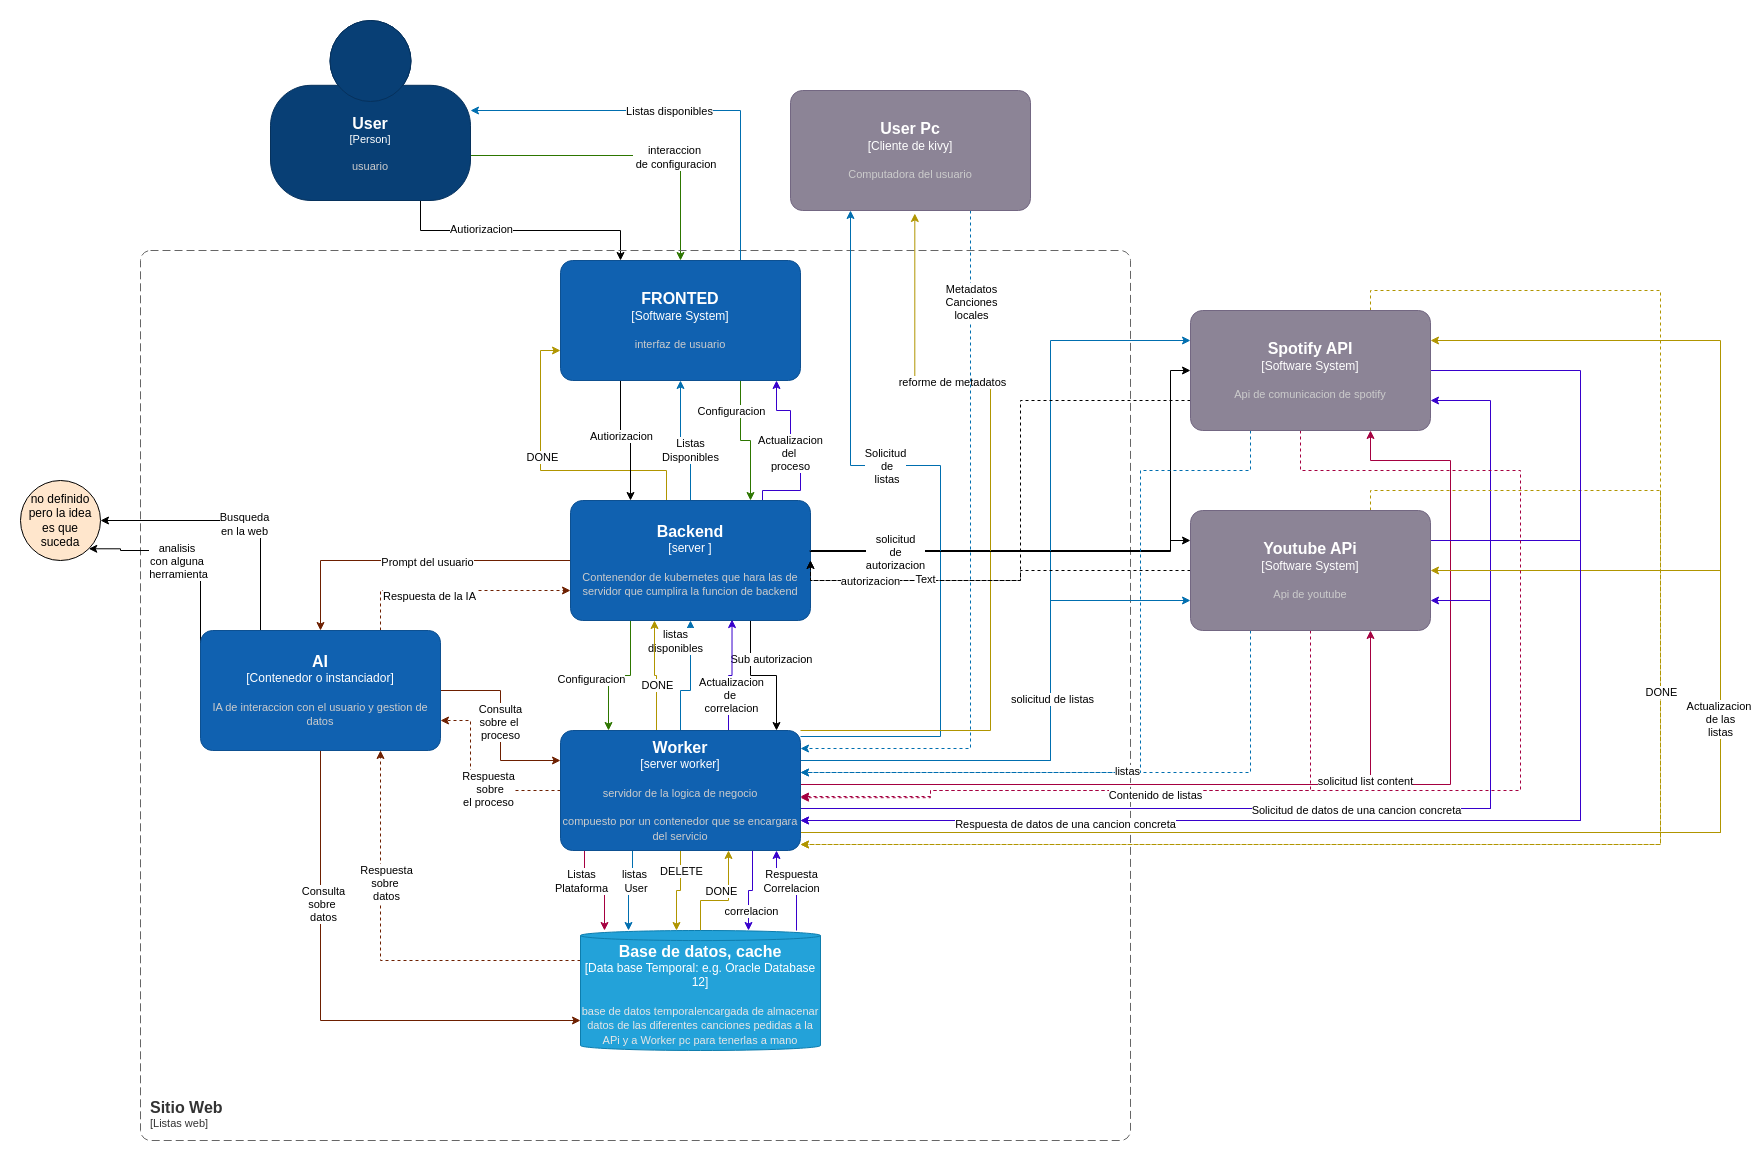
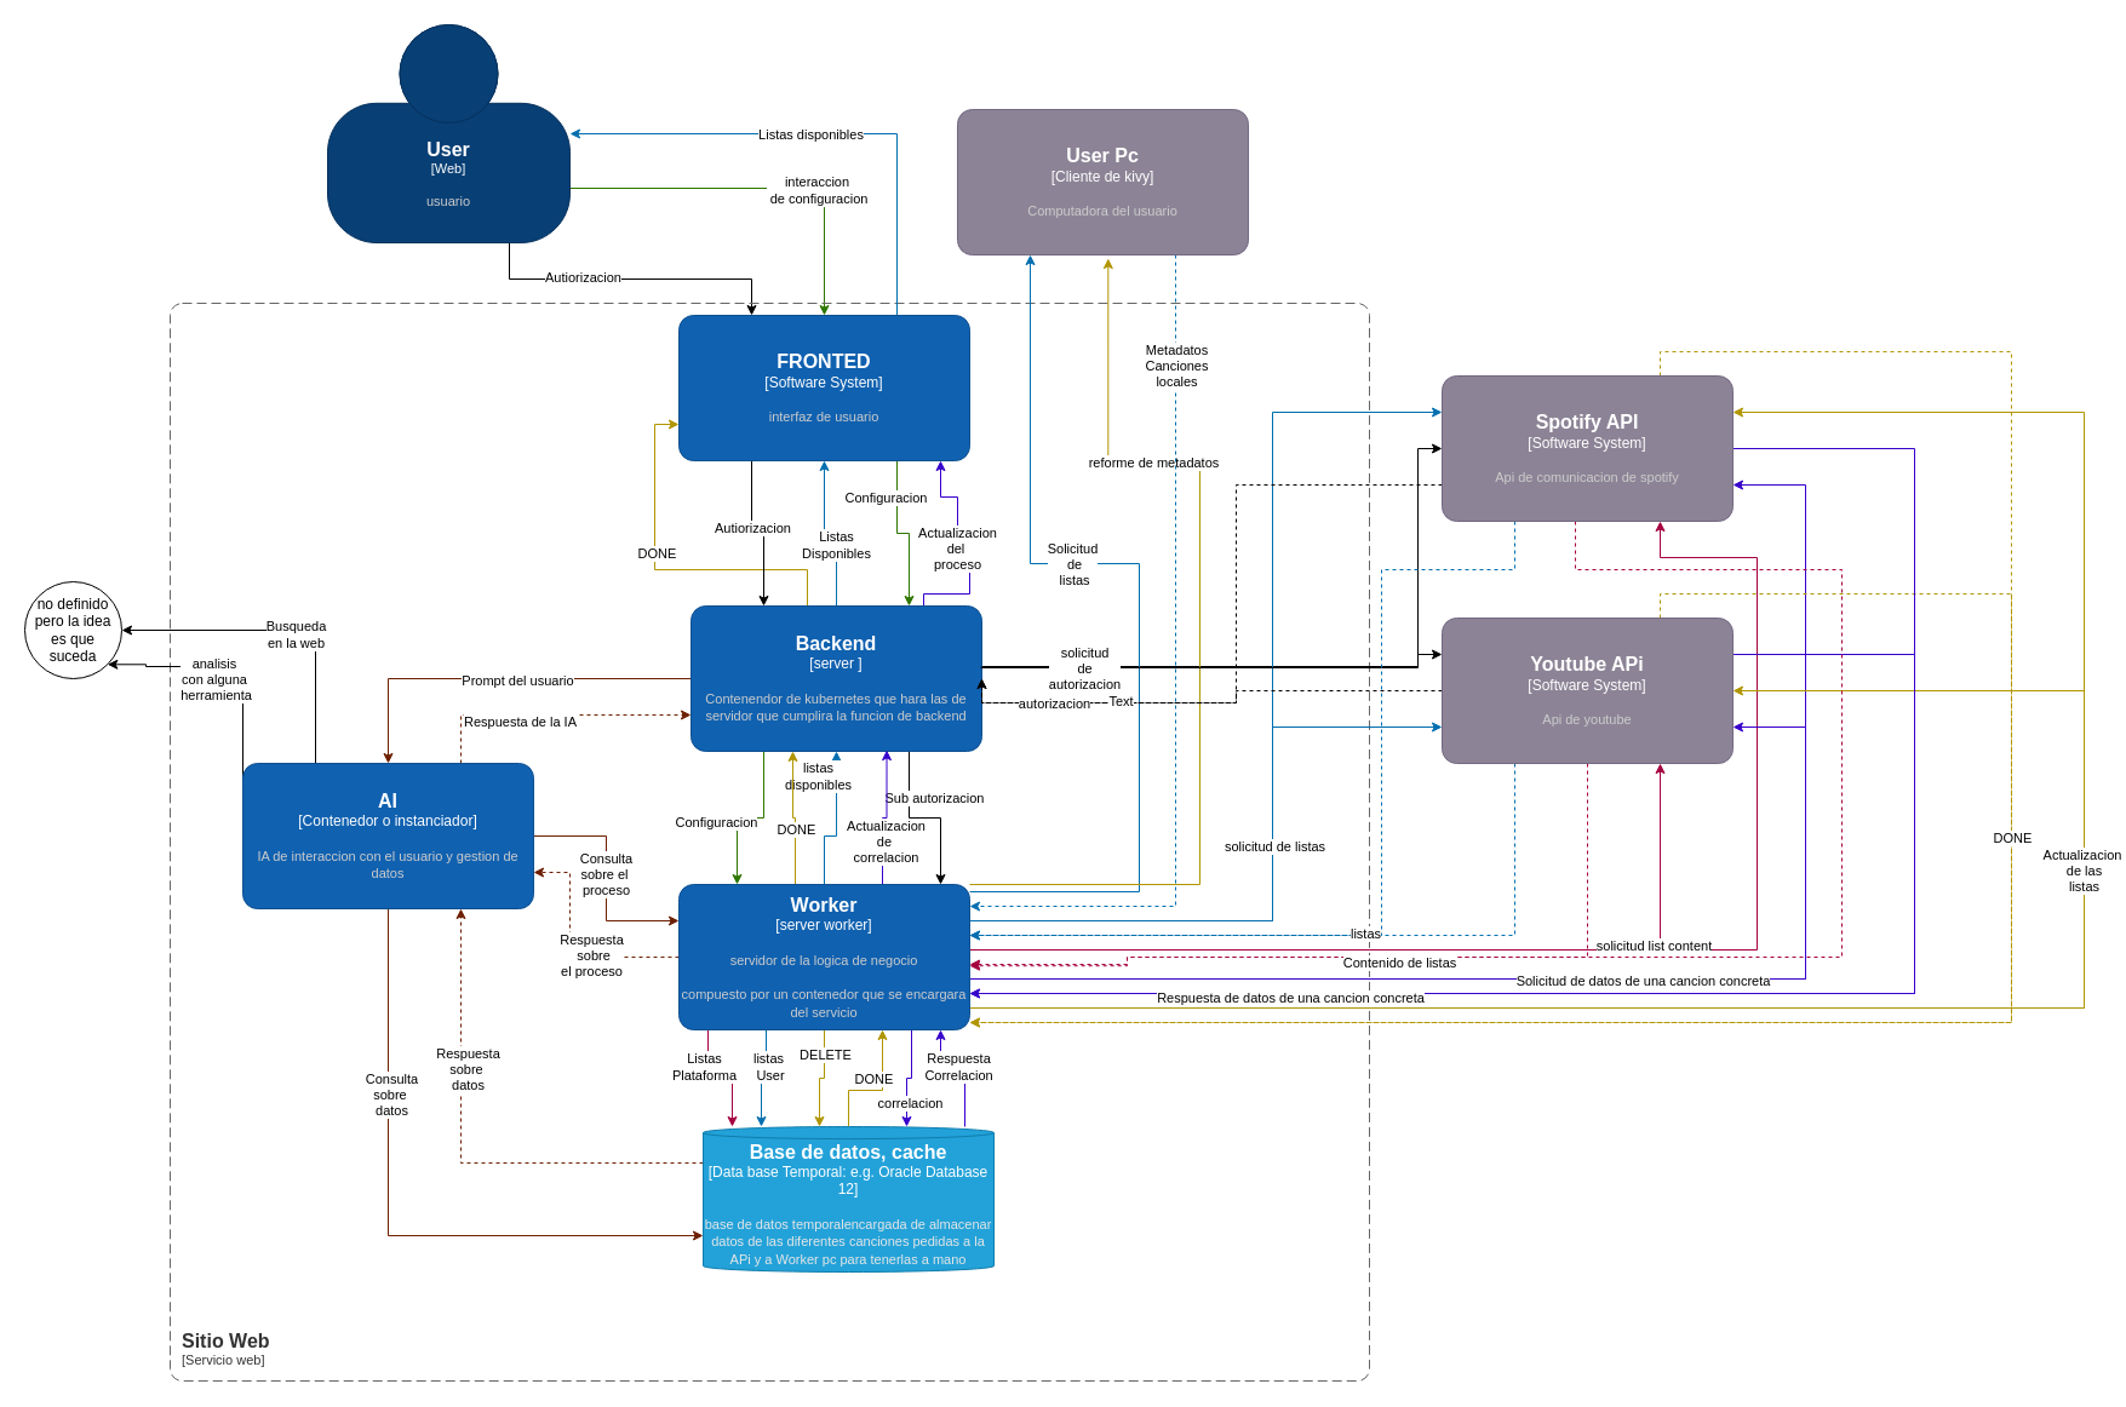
- <mxCell id="6" value="&lt;font style=&quot;font-size: 16px&quot;&gt;&lt;b&gt;User&lt;/b&gt;&lt;/font&gt;&lt;div&gt;[Person]&lt;/div&gt;&lt;br&gt;&lt;div&gt;&lt;font style=&quot;font-size: 11px&quot;&gt;&lt;font color=&quot;#cccccc&quot;&gt;usuario&lt;/font&gt;&lt;/div&gt;" style="html=1;fontSize=11;dashed=0;whiteSpace=wrap;fillColor=#083F75;strokeColor=#06315C;fontColor=#ffffff;shape=mxgraph.c4.person2;align=center;metaEdit=1;points=[[0.5,0,0],[1,0.5,0],[1,0.75,0],[0.75,1,0],[0.5,1,0],[0.25,1,0],[0,0.75,0],[0,0.5,0]];resizable=0;" parent="1" vertex="1"><mxGeometry x="270" width="200" height="180" as="geometry" y="20" /></mxCell>
+ <mxCell id="6" value="&lt;font style=&quot;font-size: 16px&quot;&gt;&lt;b&gt;User&lt;/b&gt;&lt;/font&gt;&lt;div&gt;[Web]&lt;/div&gt;&lt;br&gt;&lt;div&gt;&lt;font style=&quot;font-size: 11px&quot;&gt;&lt;font color=&quot;#cccccc&quot;&gt;usuario&lt;/font&gt;&lt;/div&gt;" style="html=1;fontSize=11;dashed=0;whiteSpace=wrap;fillColor=#083F75;strokeColor=#06315C;fontColor=#ffffff;shape=mxgraph.c4.person2;align=center;metaEdit=1;points=[[0.5,0,0],[1,0.5,0],[1,0.75,0],[0.75,1,0],[0.5,1,0],[0.25,1,0],[0,0.75,0],[0,0.5,0]];resizable=0;" parent="1" vertex="1"><mxGeometry x="270" width="200" height="180" as="geometry" y="20" /></mxCell>
- <mxCell id="103" value="no definido pero la idea es que suceda" style="ellipse;whiteSpace=wrap;html=1;aspect=fixed;fillColor=#ffe6cc;" vertex="1" parent="1"><mxGeometry x="20" y="480" width="80" height="80" as="geometry" /></mxCell>
+ <mxCell id="103" value="no definido pero la idea es que suceda" style="ellipse;whiteSpace=wrap;html=1;aspect=fixed;" vertex="1" parent="1"><mxGeometry x="20" y="480" width="80" height="80" as="geometry" /></mxCell>
- <mxCell id="7" value="&lt;font style=&quot;font-size: 16px&quot;&gt;&lt;b&gt;&lt;div style=&quot;text-align: left&quot;&gt;Sitio Web&lt;/div&gt;&lt;/b&gt;&lt;/font&gt;&lt;div style=&quot;text-align: left&quot;&gt;[Listas web]&lt;/div&gt;" style="rounded=1;fontSize=11;whiteSpace=wrap;html=1;dashed=1;arcSize=20;fillColor=none;strokeColor=#666666;fontColor=#333333;labelBackgroundColor=none;align=left;verticalAlign=bottom;labelBorderColor=none;spacingTop=0;spacing=10;dashPattern=8 4;metaEdit=1;rotatable=0;perimeter=rectanglePerimeter;noLabel=0;labelPadding=0;allowArrows=0;connectable=0;expand=0;recursiveResize=0;editable=1;pointerEvents=0;absoluteArcSize=1;points=[[0.25,0,0],[0.5,0,0],[0.75,0,0],[1,0.25,0],[1,0.5,0],[1,0.75,0],[0.75,1,0],[0.5,1,0],[0.25,1,0],[0,0.75,0],[0,0.5,0],[0,0.25,0]];" parent="1" vertex="1"><mxGeometry x="140" y="250" width="990" height="890" as="geometry" /></mxCell>
+ <mxCell id="7" value="&lt;font style=&quot;font-size: 16px&quot;&gt;&lt;b&gt;&lt;div style=&quot;text-align: left&quot;&gt;Sitio Web&lt;/div&gt;&lt;/b&gt;&lt;/font&gt;&lt;div style=&quot;text-align: left&quot;&gt;[Servicio web]&lt;/div&gt;" style="rounded=1;fontSize=11;whiteSpace=wrap;html=1;dashed=1;arcSize=20;fillColor=none;strokeColor=#666666;fontColor=#333333;labelBackgroundColor=none;align=left;verticalAlign=bottom;labelBorderColor=none;spacingTop=0;spacing=10;dashPattern=8 4;metaEdit=1;rotatable=0;perimeter=rectanglePerimeter;noLabel=0;labelPadding=0;allowArrows=0;connectable=0;expand=0;recursiveResize=0;editable=1;pointerEvents=0;absoluteArcSize=1;points=[[0.25,0,0],[0.5,0,0],[0.75,0,0],[1,0.25,0],[1,0.5,0],[1,0.75,0],[0.75,1,0],[0.5,1,0],[0.25,1,0],[0,0.75,0],[0,0.5,0],[0,0.25,0]];" parent="1" vertex="1"><mxGeometry x="140" y="250" width="990" height="890" as="geometry" /></mxCell>
